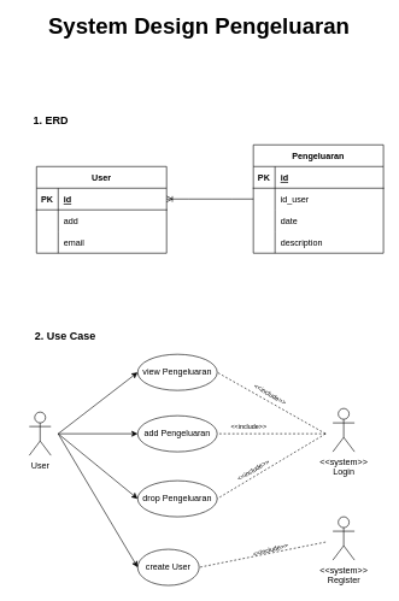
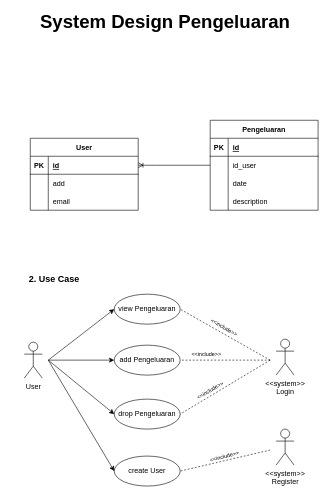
- <mxCell id="45" value="&lt;font style=&quot;font-size: 15px;&quot;&gt;&lt;b&gt;1. ERD&lt;/b&gt;&lt;/font&gt;" style="text;html=1;strokeColor=none;fillColor=none;align=center;verticalAlign=middle;whiteSpace=wrap;rounded=0;fontSize=9;" vertex="1" parent="1"><mxGeometry x="40" y="150" width="60" height="30" as="geometry" /></mxCell>
- <mxCell id="41" value="create User" style="ellipse;whiteSpace=wrap;html=1;" vertex="1" parent="1"><mxGeometry x="190" y="760" width="85" height="50" as="geometry" /></mxCell>
+ <mxCell id="41" value="create User" style="ellipse;whiteSpace=wrap;html=1;" vertex="1" parent="1"><mxGeometry x="190" y="760" width="110" height="50" as="geometry" /></mxCell>
